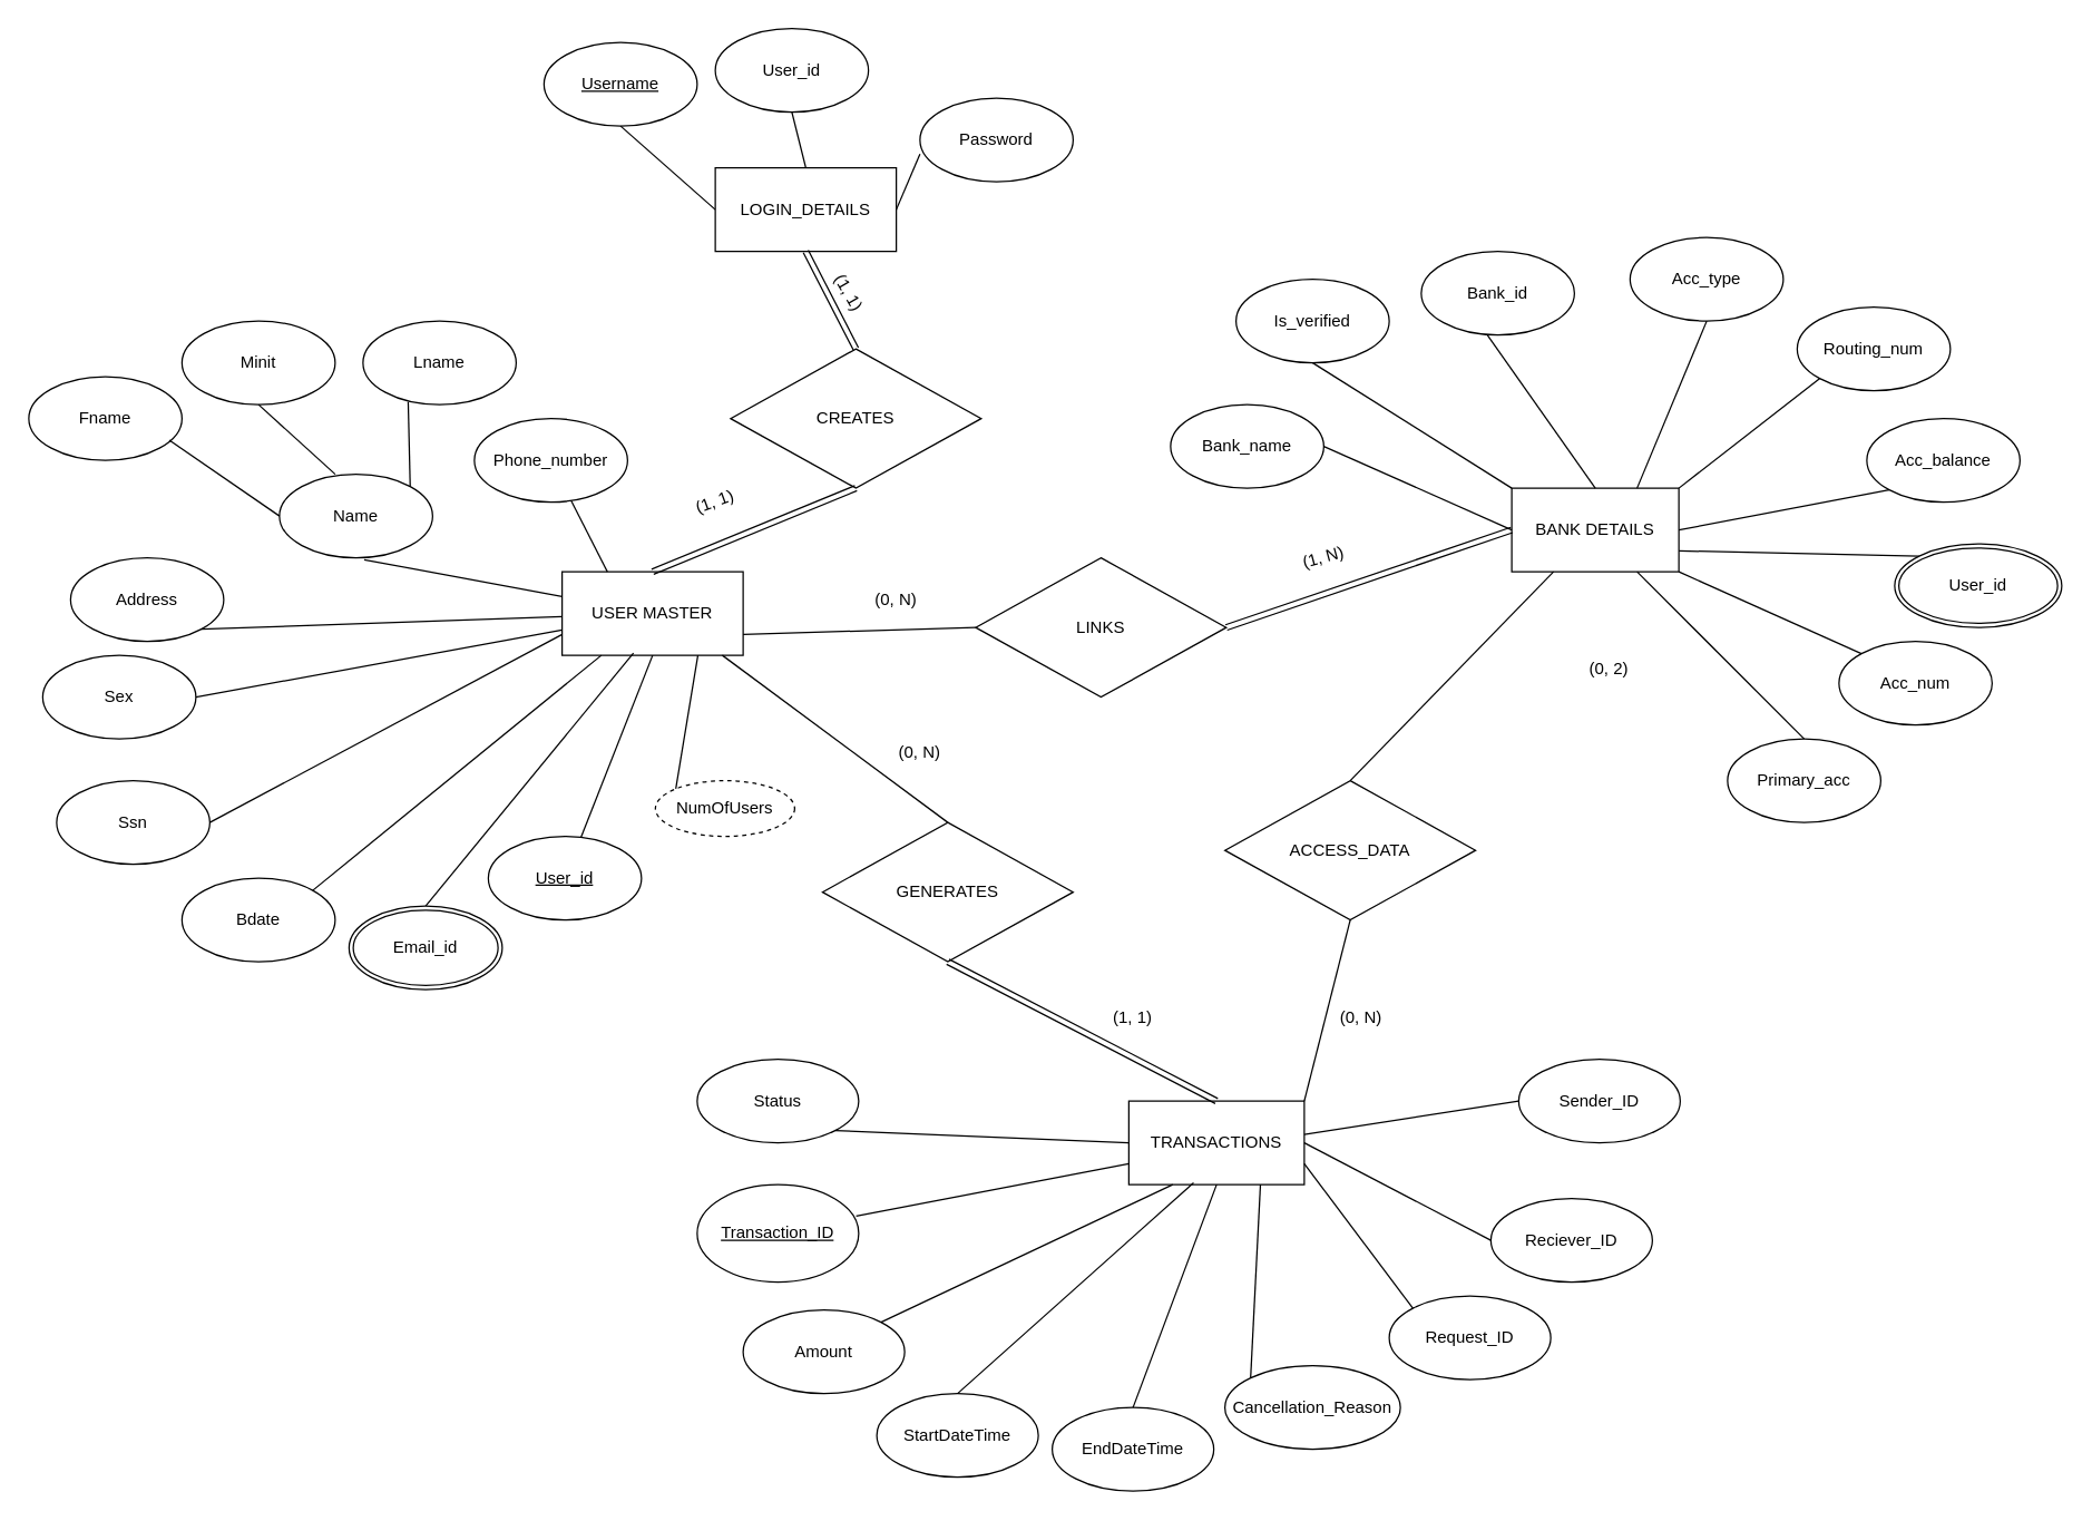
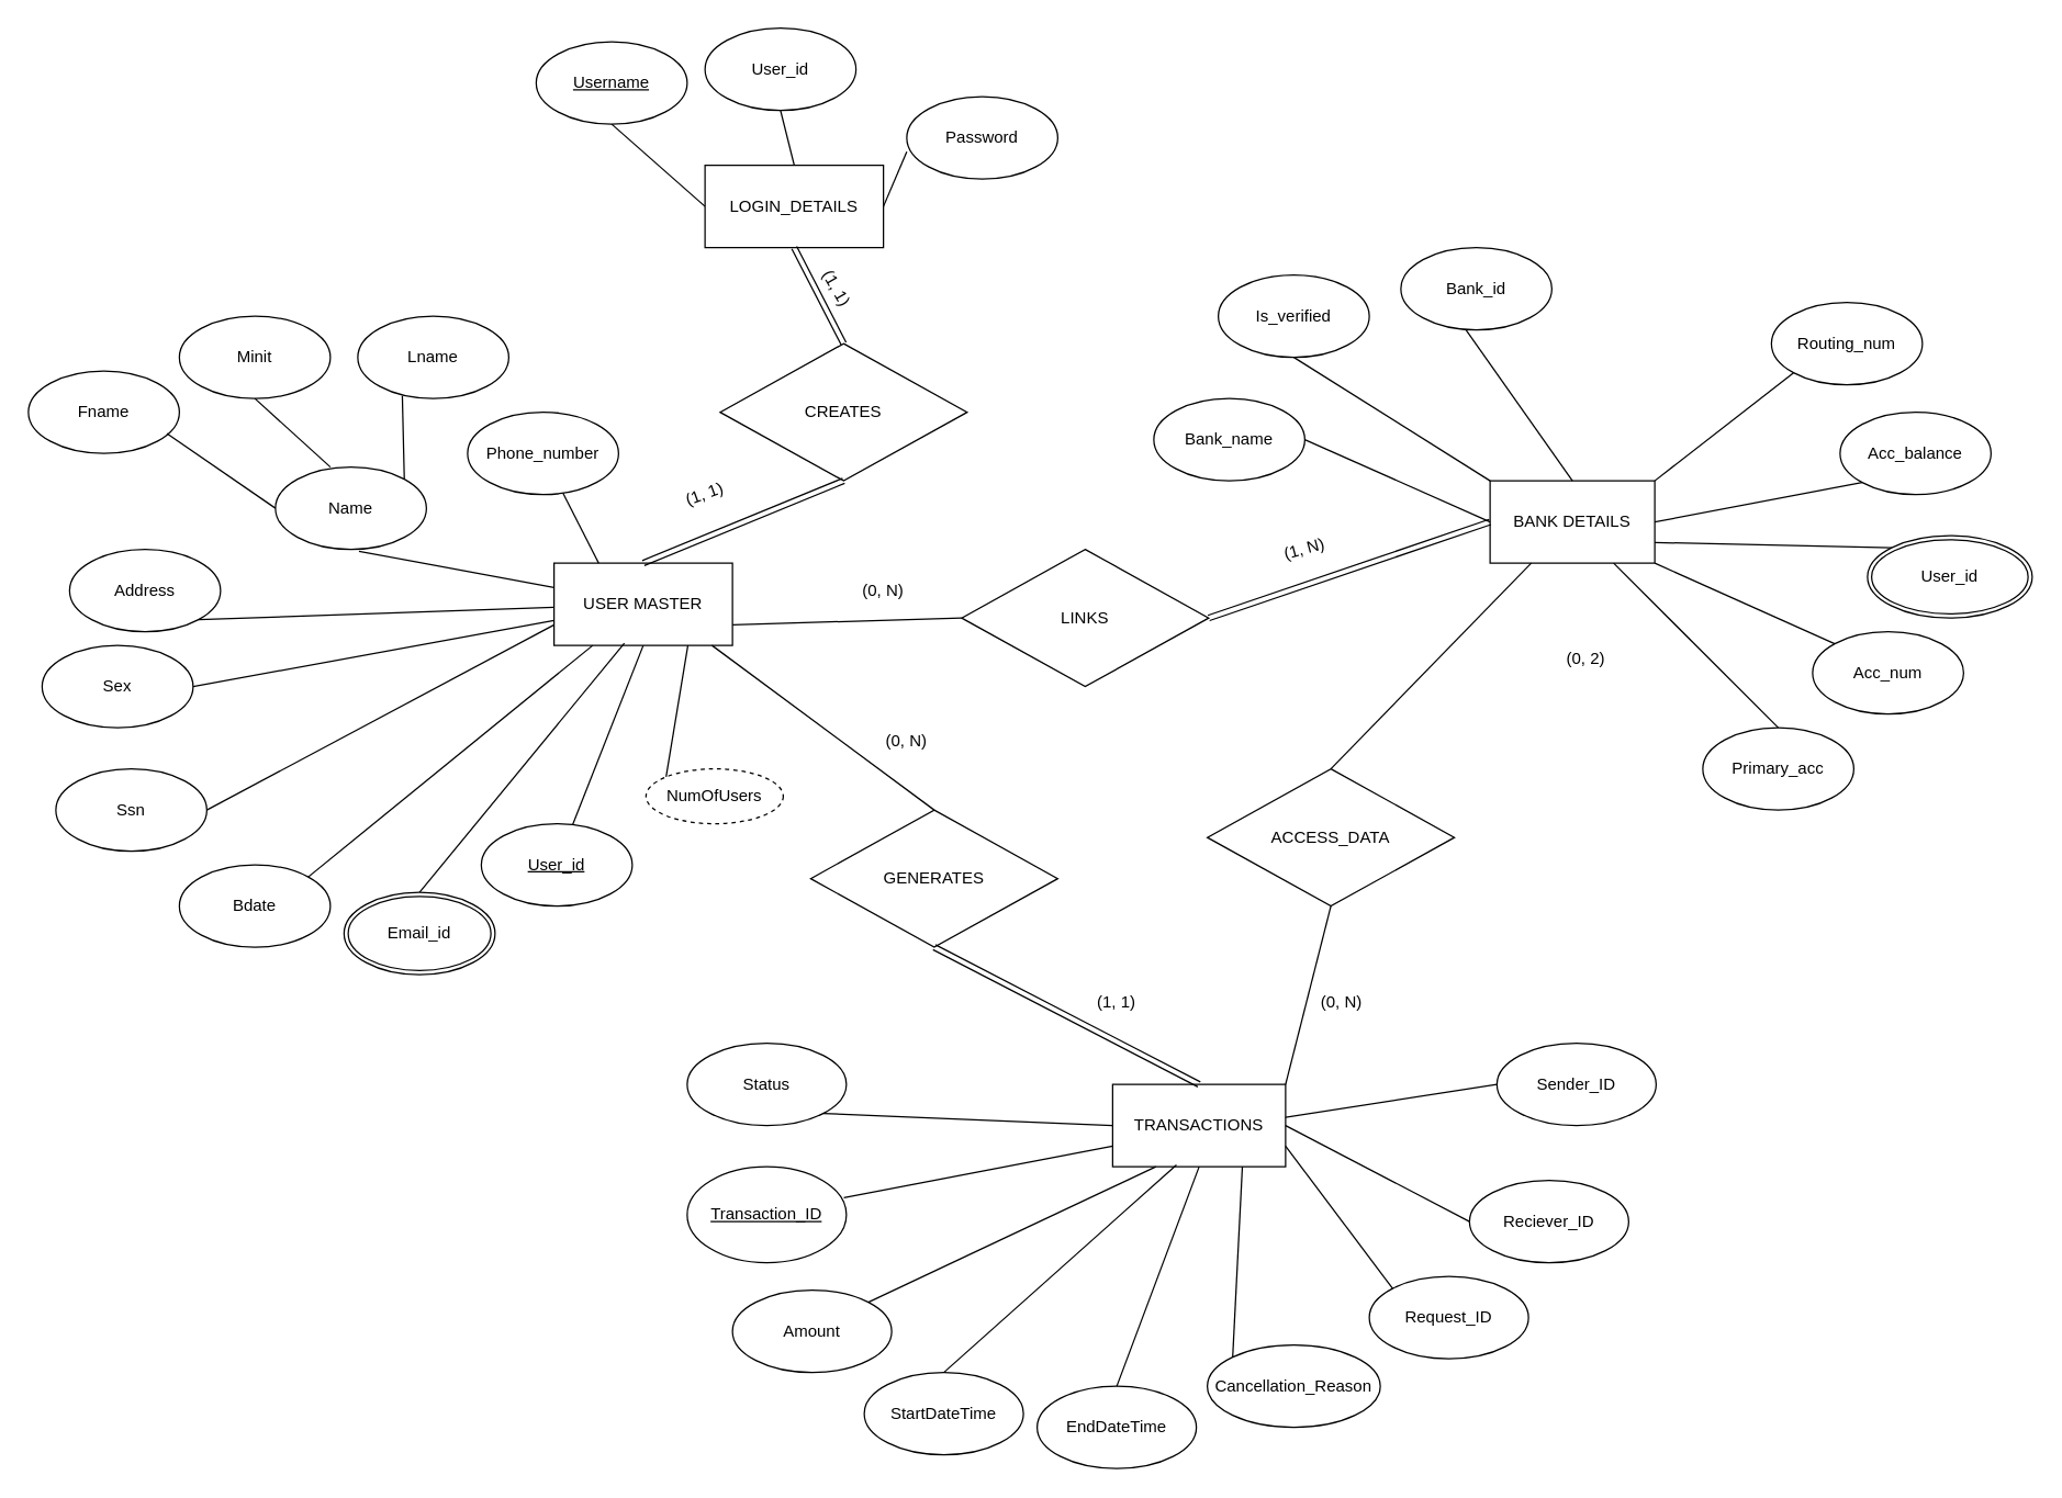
- <mxCell id="16" value="Acc_type" style="ellipse;whiteSpace=wrap;html=1;" parent="1" vertex="1"><mxGeometry x="1170" y="170" width="110" height="60" as="geometry" /></mxCell>
- <mxCell id="41" value="" style="endArrow=none;html=1;entryX=0.5;entryY=1;entryDx=0;entryDy=0;exitX=0.75;exitY=0;exitDx=0;exitDy=0;" parent="1" source="3" target="16" edge="1"><mxGeometry width="50" height="50" relative="1" as="geometry"><mxPoint x="1140" y="400" as="sourcePoint" /><mxPoint x="1192.3" y="320" as="targetPoint" /></mxGeometry></mxCell>
